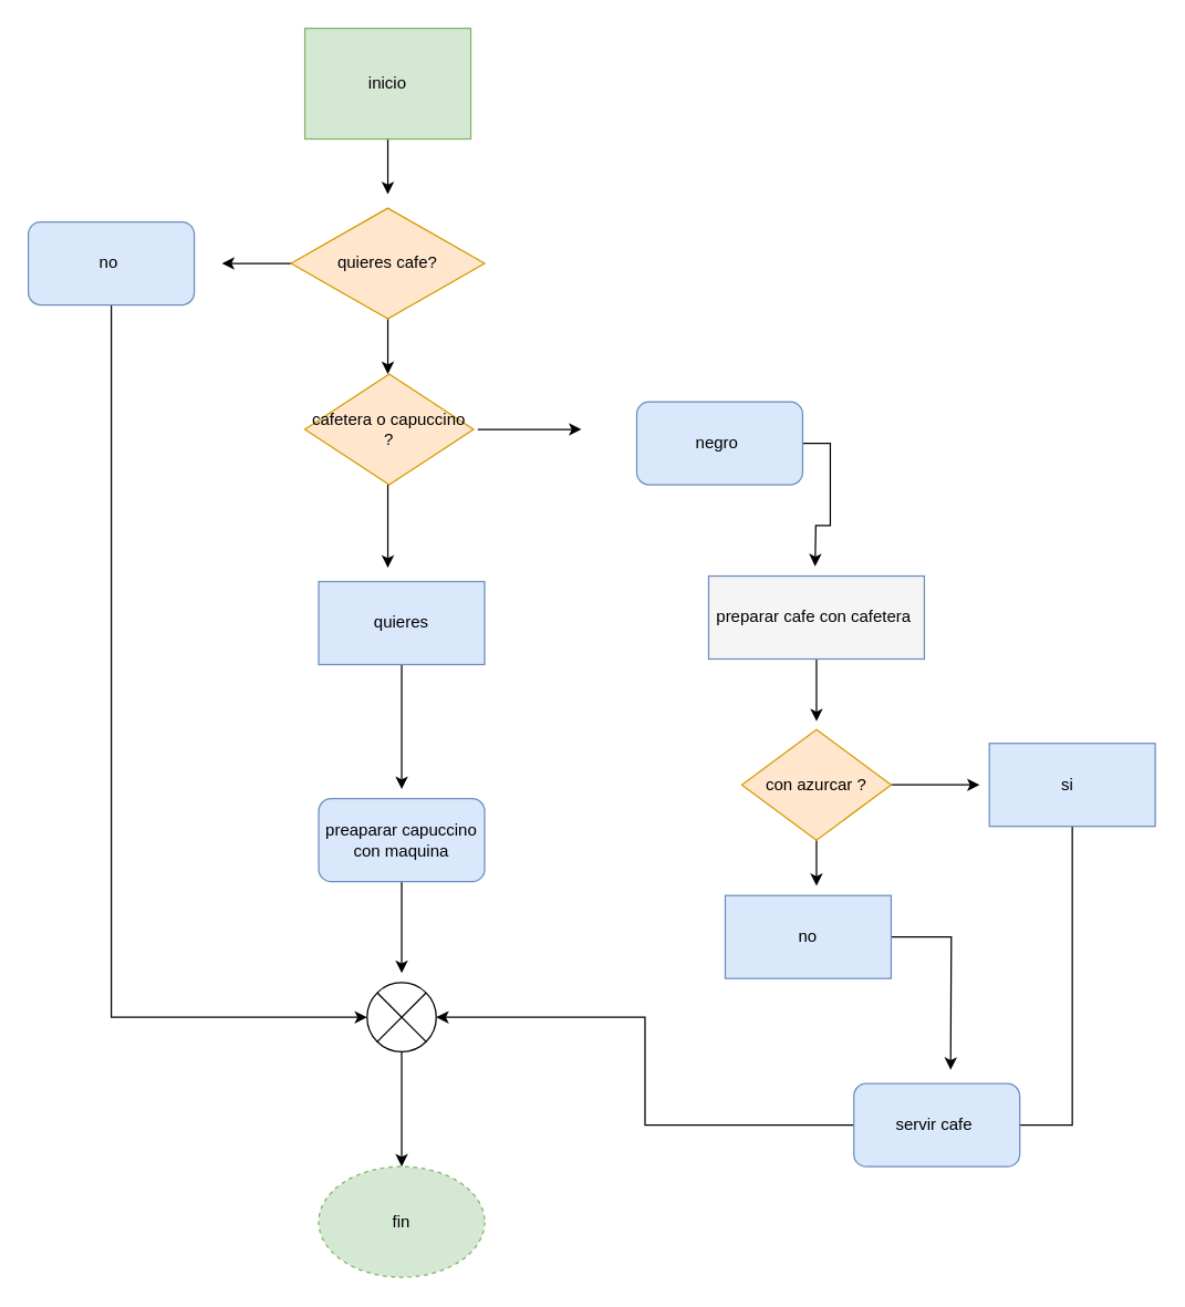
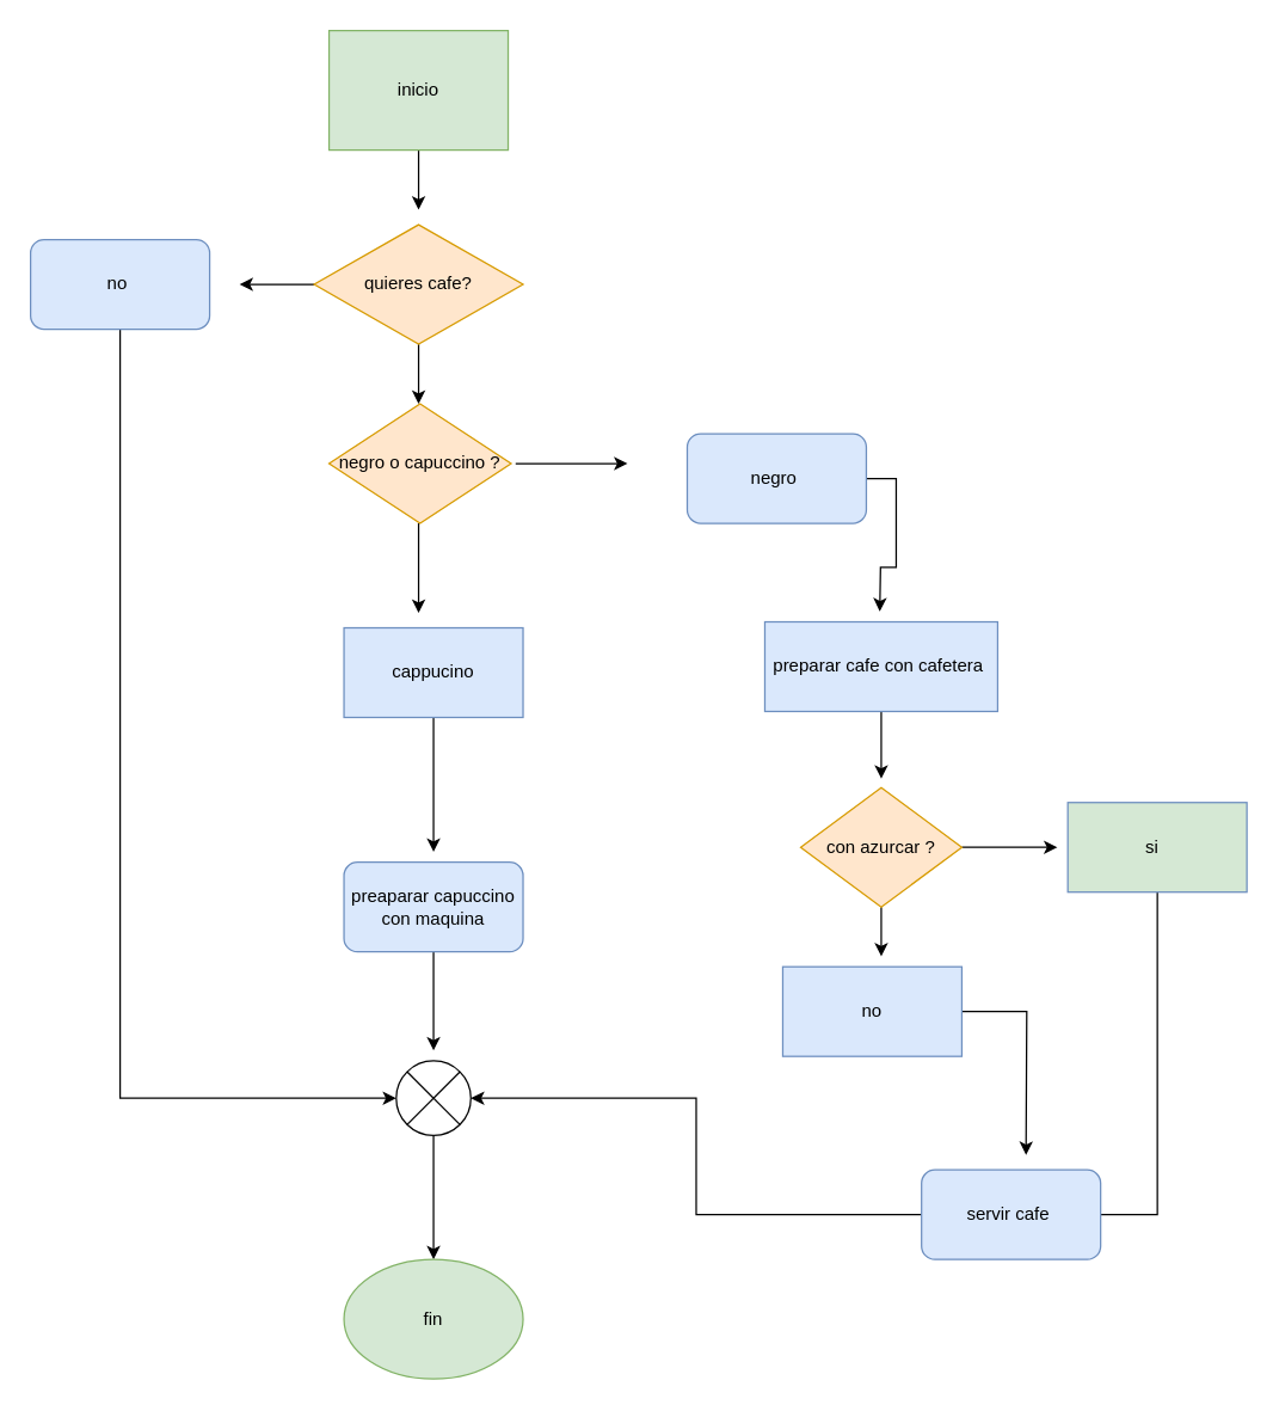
- <mxCell id="18" value="cafetera o capuccino ?" style="rhombus;whiteSpace=wrap;html=1;fillColor=#ffe6cc;strokeColor=#d79b00;" parent="1" vertex="1"><mxGeometry x="220" y="270" width="122" height="80" as="geometry" /></mxCell>
+ <mxCell id="18" value="negro o capuccino ?" style="rhombus;whiteSpace=wrap;html=1;fillColor=#ffe6cc;strokeColor=#d79b00;" parent="1" vertex="1"><mxGeometry x="220" y="270" width="122" height="80" as="geometry" /></mxCell>
- <mxCell id="22" value="preparar cafe con cafetera&amp;nbsp;" style="rounded=0;whiteSpace=wrap;html=1;fillColor=#f5f5f5;strokeColor=#6c8ebf;" parent="1" vertex="1"><mxGeometry x="512" y="416" width="156" height="60" as="geometry" /></mxCell>
+ <mxCell id="22" value="preparar cafe con cafetera&amp;nbsp;" style="rounded=0;whiteSpace=wrap;html=1;fillColor=#dae8fc;strokeColor=#6c8ebf;" parent="1" vertex="1"><mxGeometry x="512" y="416" width="156" height="60" as="geometry" /></mxCell>
- <mxCell id="20" value="quieres" style="rounded=0;whiteSpace=wrap;html=1;fillColor=#dae8fc;strokeColor=#6c8ebf;" parent="1" vertex="1"><mxGeometry x="230" y="420" width="120" height="60" as="geometry" /></mxCell>
+ <mxCell id="20" value="cappucino" style="rounded=0;whiteSpace=wrap;html=1;fillColor=#dae8fc;strokeColor=#6c8ebf;" parent="1" vertex="1"><mxGeometry x="230" y="420" width="120" height="60" as="geometry" /></mxCell>
- <mxCell id="29" value="si&amp;nbsp;&amp;nbsp;" style="rounded=0;whiteSpace=wrap;html=1;fillColor=#dae8fc;strokeColor=#6c8ebf;" parent="1" vertex="1"><mxGeometry x="715" y="537" width="120" height="60" as="geometry" /></mxCell>
+ <mxCell id="29" value="si&amp;nbsp;&amp;nbsp;" style="rounded=0;whiteSpace=wrap;html=1;fillColor=#d5e8d4;strokeColor=#6c8ebf;" parent="1" vertex="1"><mxGeometry x="715" y="537" width="120" height="60" as="geometry" /></mxCell>
- <mxCell id="15" value="fin&lt;br&gt;" style="ellipse;whiteSpace=wrap;html=1;fillColor=#d5e8d4;strokeColor=#82b366;dashed=1;" parent="1" vertex="1"><mxGeometry x="230" y="843" width="120" height="80" as="geometry" /></mxCell>
+ <mxCell id="15" value="fin&lt;br&gt;" style="ellipse;whiteSpace=wrap;html=1;fillColor=#d5e8d4;strokeColor=#82b366;" parent="1" vertex="1"><mxGeometry x="230" y="843" width="120" height="80" as="geometry" /></mxCell>
